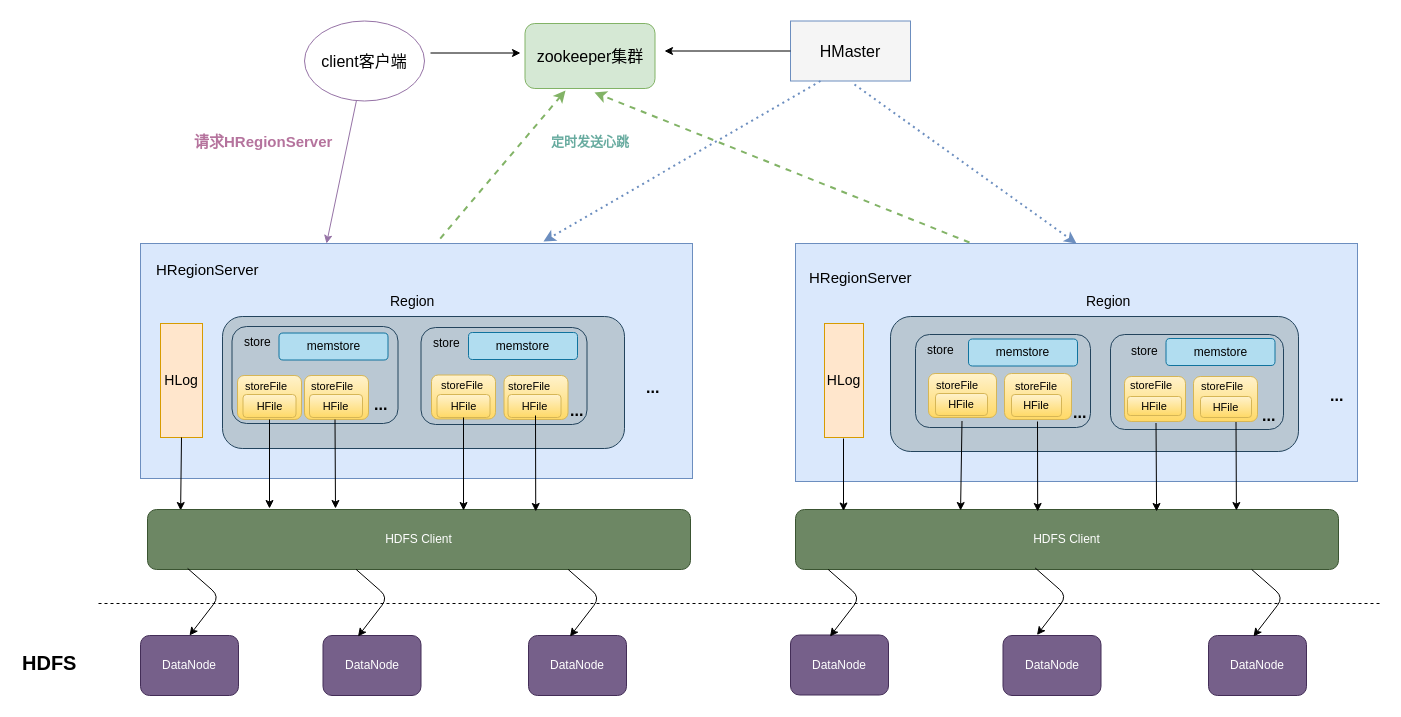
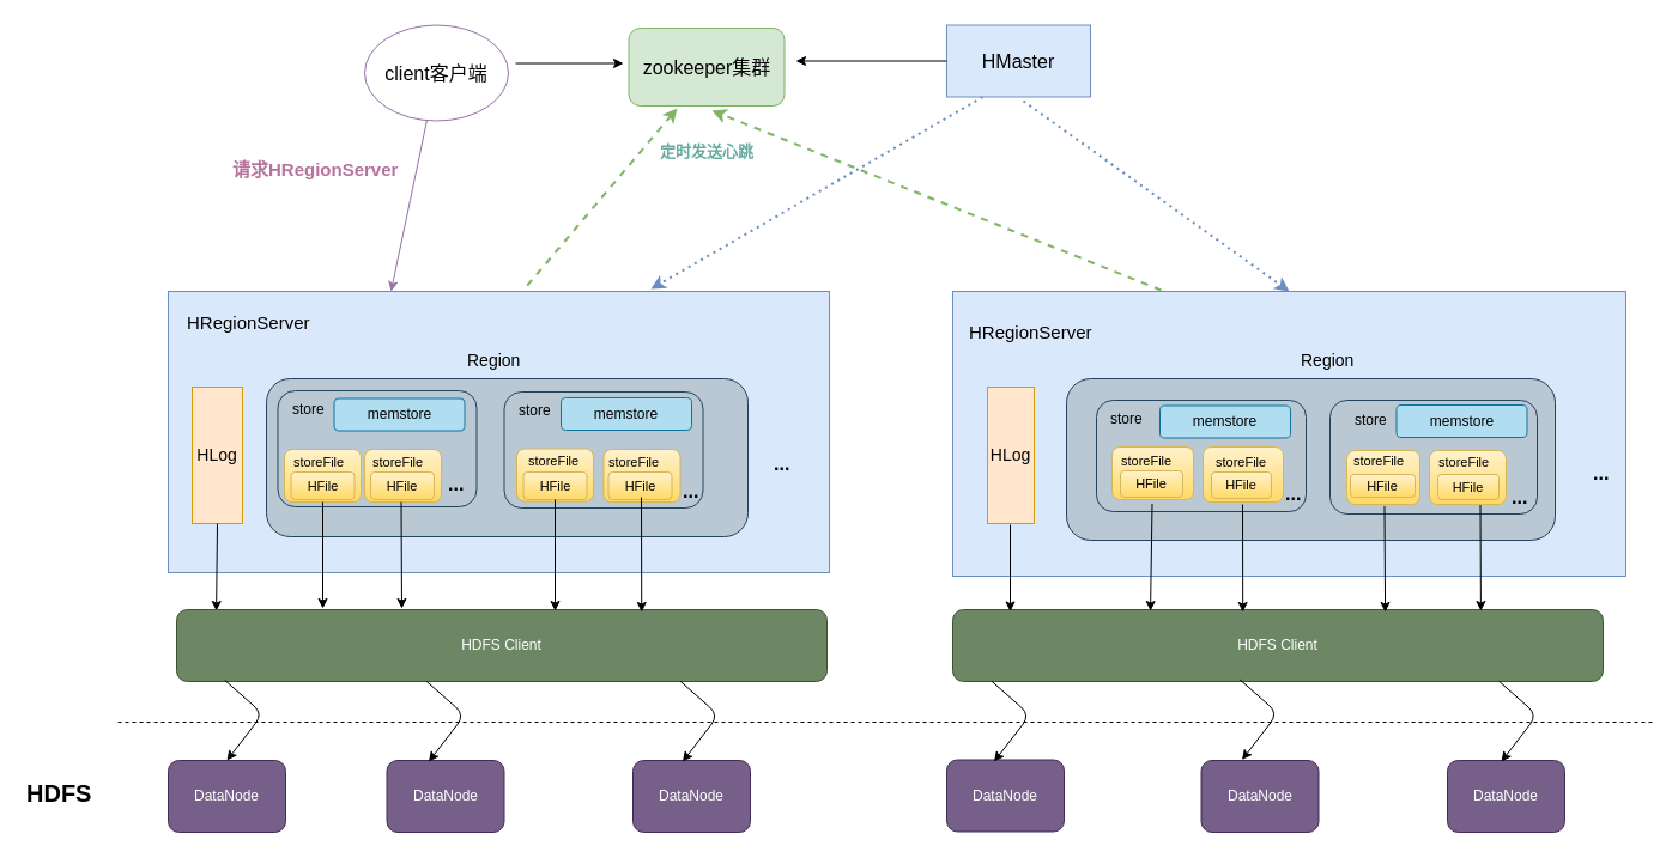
- <mxCell id="4" value="&lt;font style=&quot;font-size: 16px&quot;&gt;HMaster&lt;/font&gt;" style="rounded=0;whiteSpace=wrap;html=1;fillColor=#f5f5f5;strokeColor=#6c8ebf;" vertex="1" parent="1"><mxGeometry x="790" y="20.5" width="120" height="60" as="geometry" /></mxCell>
+ <mxCell id="4" value="&lt;font style=&quot;font-size: 16px&quot;&gt;HMaster&lt;/font&gt;" style="rounded=0;whiteSpace=wrap;html=1;fillColor=#dae8fc;strokeColor=#6c8ebf;" vertex="1" parent="1"><mxGeometry x="790" y="20.5" width="120" height="60" as="geometry" /></mxCell>
- <mxCell id="89" value="&lt;font color=&quot;#67ab9f&quot; size=&quot;1&quot;&gt;&lt;b style=&quot;font-size: 13px&quot;&gt;定时发送心跳&lt;/b&gt;&lt;/font&gt;" style="text;html=1;resizable=0;points=[];autosize=1;align=left;verticalAlign=top;spacingTop=-4;" vertex="1" parent="1"><mxGeometry x="548.5" y="131" width="88" height="15" as="geometry" /></mxCell>
+ <mxCell id="89" value="&lt;font color=&quot;#67ab9f&quot; size=&quot;1&quot;&gt;&lt;b style=&quot;font-size: 13px&quot;&gt;定时发送心跳&lt;/b&gt;&lt;/font&gt;" style="text;html=1;resizable=0;points=[];autosize=1;align=left;verticalAlign=top;spacingTop=-4;" vertex="1" parent="1"><mxGeometry x="548.5" y="116" width="88" height="15" as="geometry" /></mxCell>
